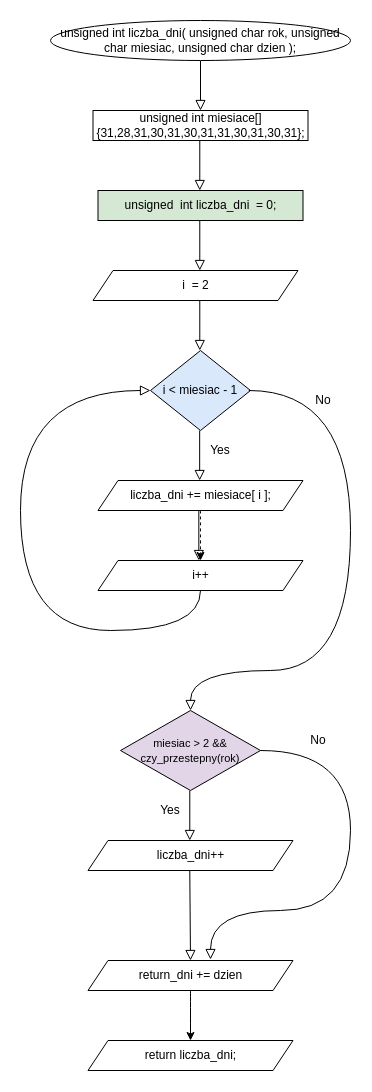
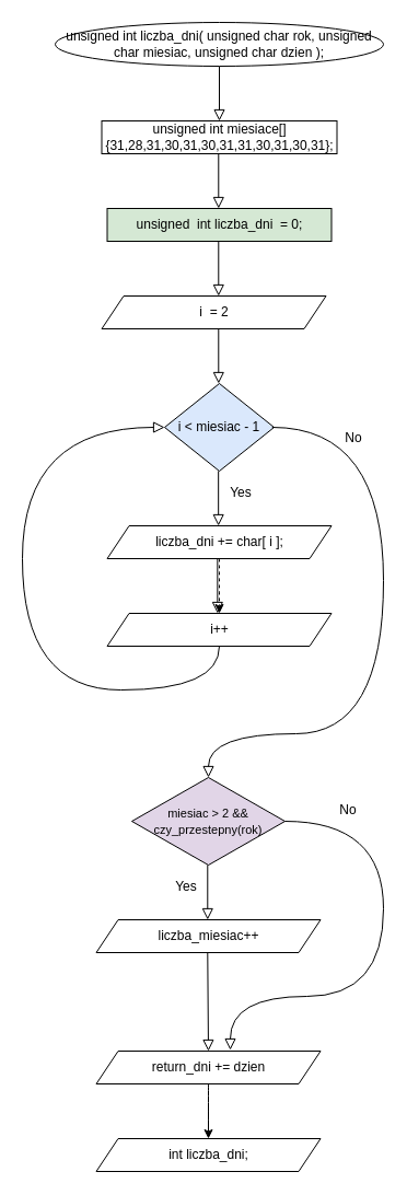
- <mxCell id="12" value="&lt;div&gt;liczba_dni += miesiace[ i ];&lt;/div&gt;" style="shape=parallelogram;perimeter=parallelogramPerimeter;whiteSpace=wrap;html=1;fixedSize=1;" vertex="1" parent="1"><mxGeometry x="97.5" y="480" width="205" height="30" as="geometry" /></mxCell>
+ <mxCell id="12" value="&lt;div&gt;liczba_dni += char[ i ];&lt;/div&gt;" style="shape=parallelogram;perimeter=parallelogramPerimeter;whiteSpace=wrap;html=1;fixedSize=1;" vertex="1" parent="1"><mxGeometry x="97.5" y="480" width="205" height="30" as="geometry" /></mxCell>
- <mxCell id="21" value="&lt;div&gt;liczba_dni++&lt;/div&gt;" style="shape=parallelogram;perimeter=parallelogramPerimeter;whiteSpace=wrap;html=1;fixedSize=1;" vertex="1" parent="1"><mxGeometry x="87.5" y="840" width="205" height="30" as="geometry" /></mxCell>
+ <mxCell id="21" value="&lt;div&gt;liczba_miesiac++&lt;/div&gt;" style="shape=parallelogram;perimeter=parallelogramPerimeter;whiteSpace=wrap;html=1;fixedSize=1;" vertex="1" parent="1"><mxGeometry x="87.5" y="840" width="205" height="30" as="geometry" /></mxCell>
- <mxCell id="29" value="&lt;div&gt;return liczba_dni;&lt;/div&gt;" style="shape=parallelogram;perimeter=parallelogramPerimeter;whiteSpace=wrap;html=1;fixedSize=1;" vertex="1" parent="1"><mxGeometry x="87.5" y="1040" width="205" height="30" as="geometry" /></mxCell>
+ <mxCell id="29" value="&lt;div&gt;int liczba_dni;&lt;/div&gt;" style="shape=parallelogram;perimeter=parallelogramPerimeter;whiteSpace=wrap;html=1;fixedSize=1;" vertex="1" parent="1"><mxGeometry x="87.5" y="1040" width="205" height="30" as="geometry" /></mxCell>
